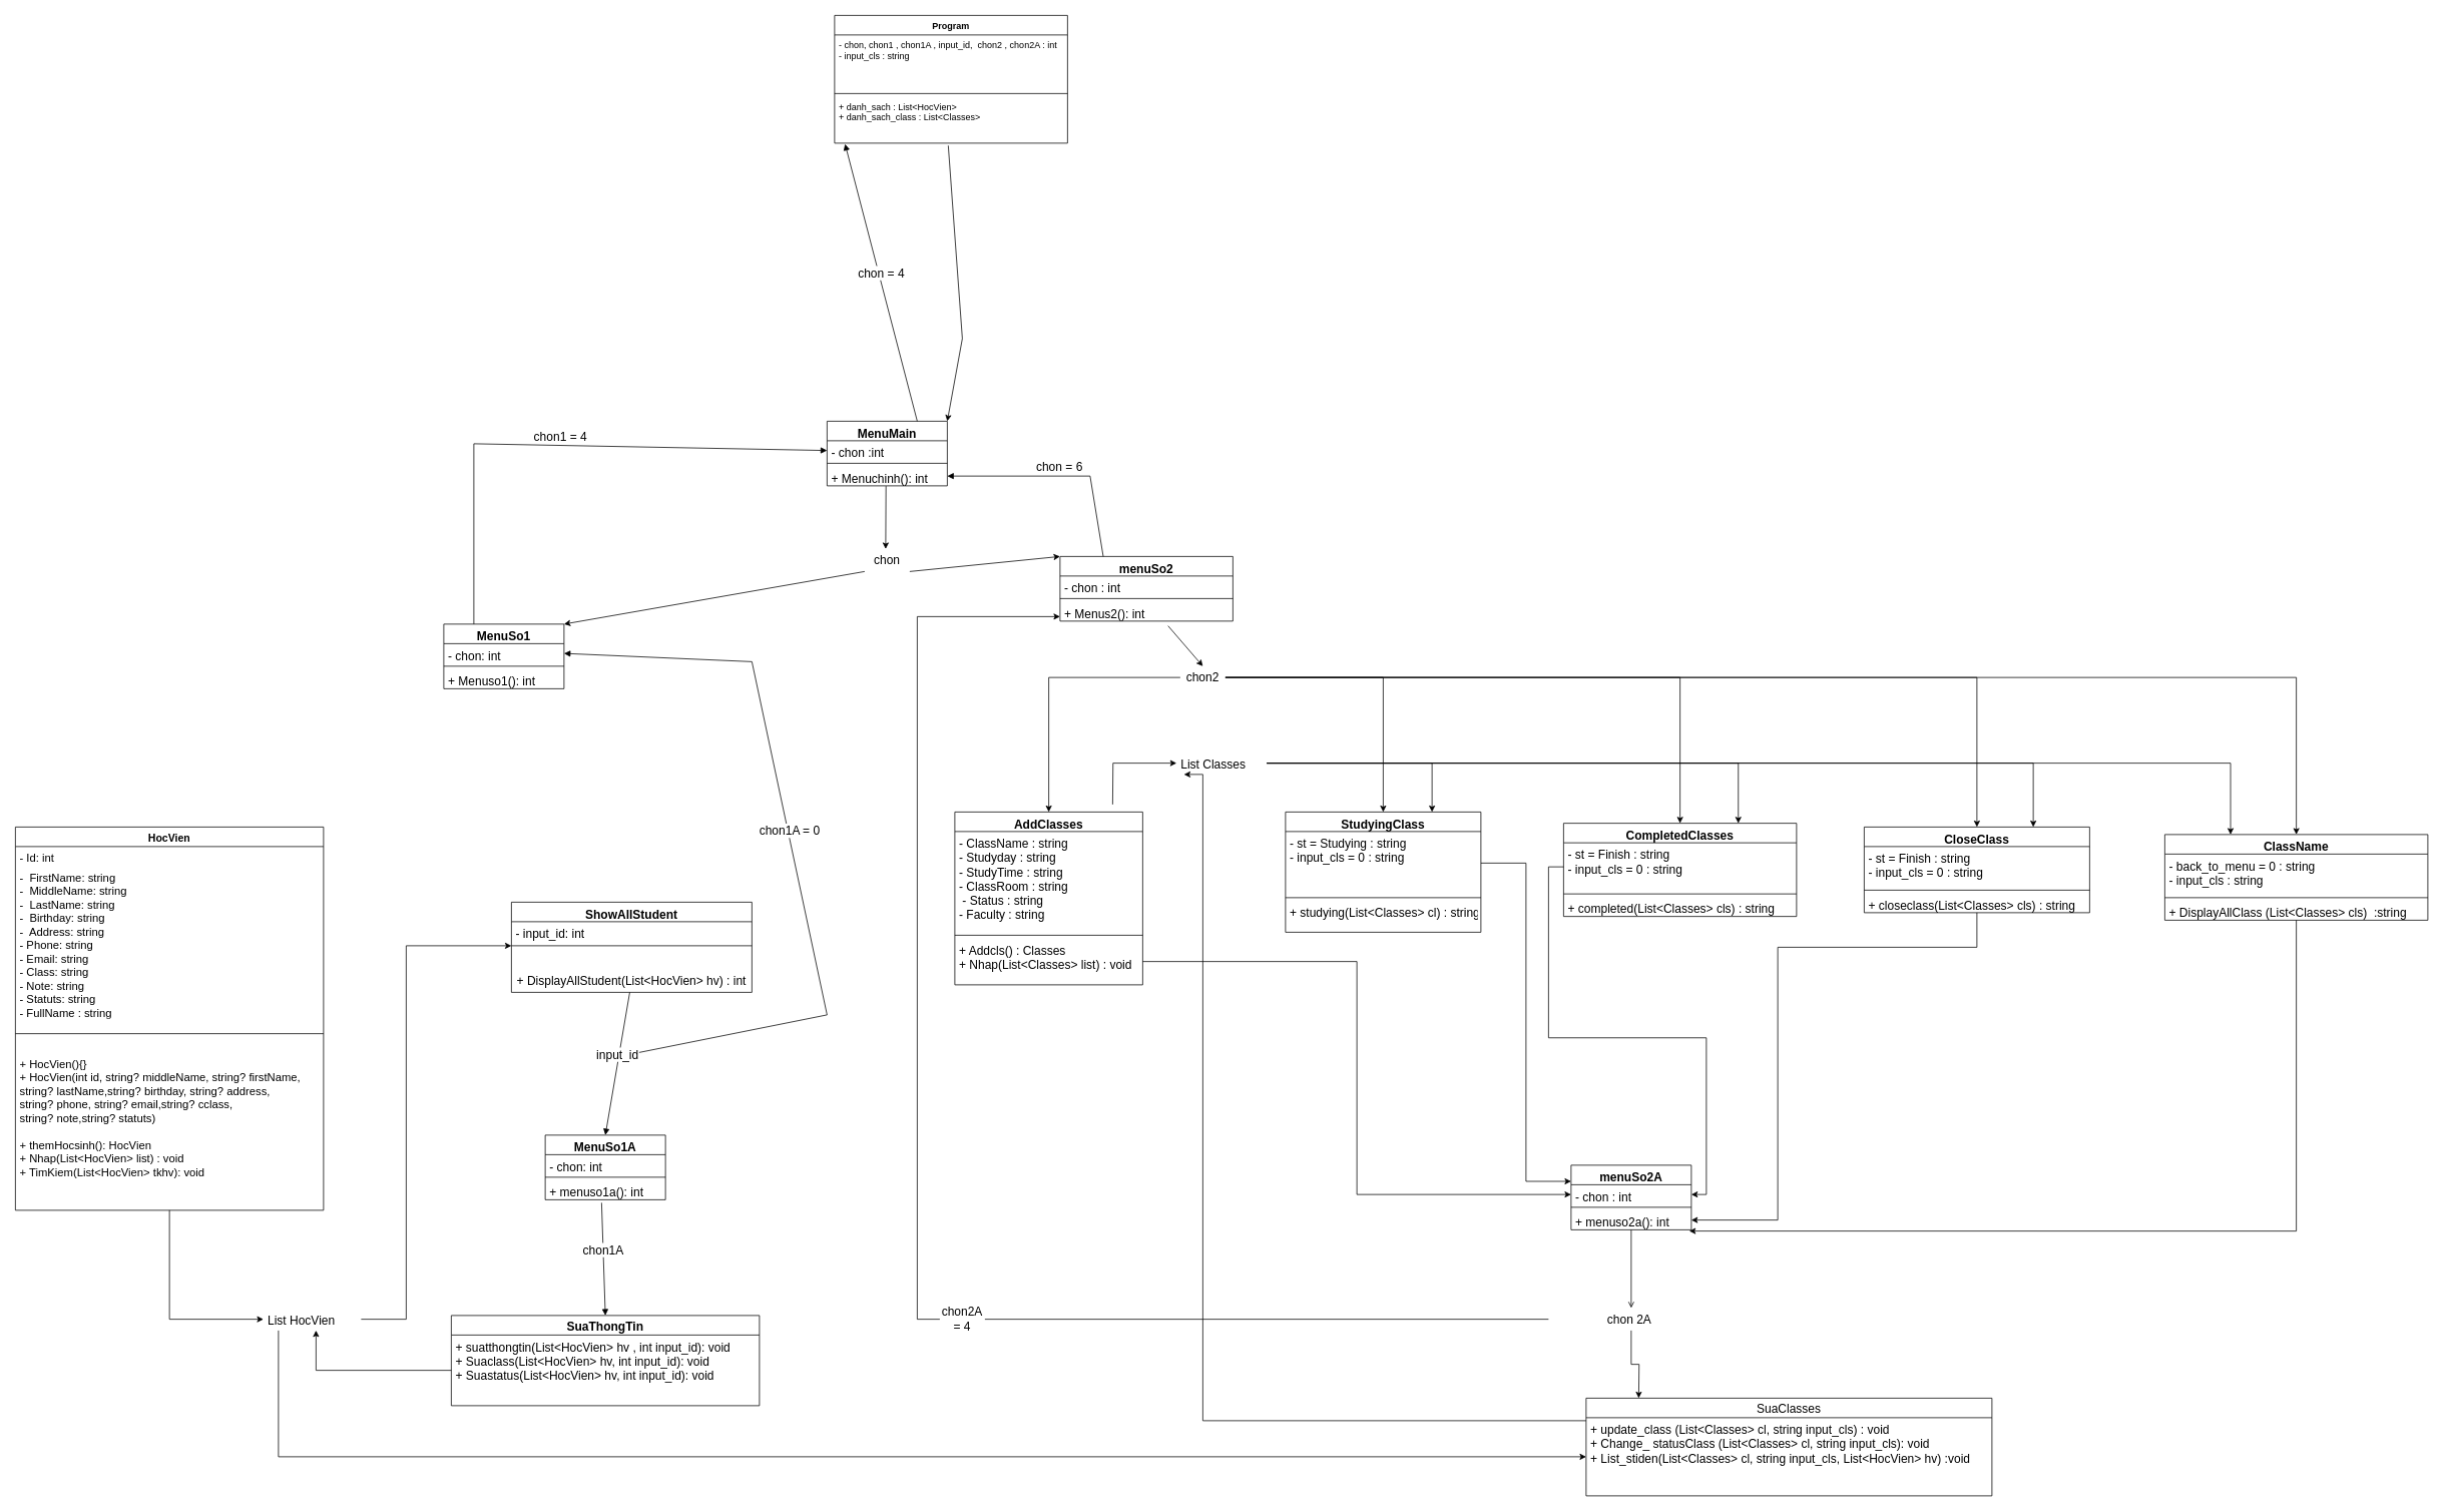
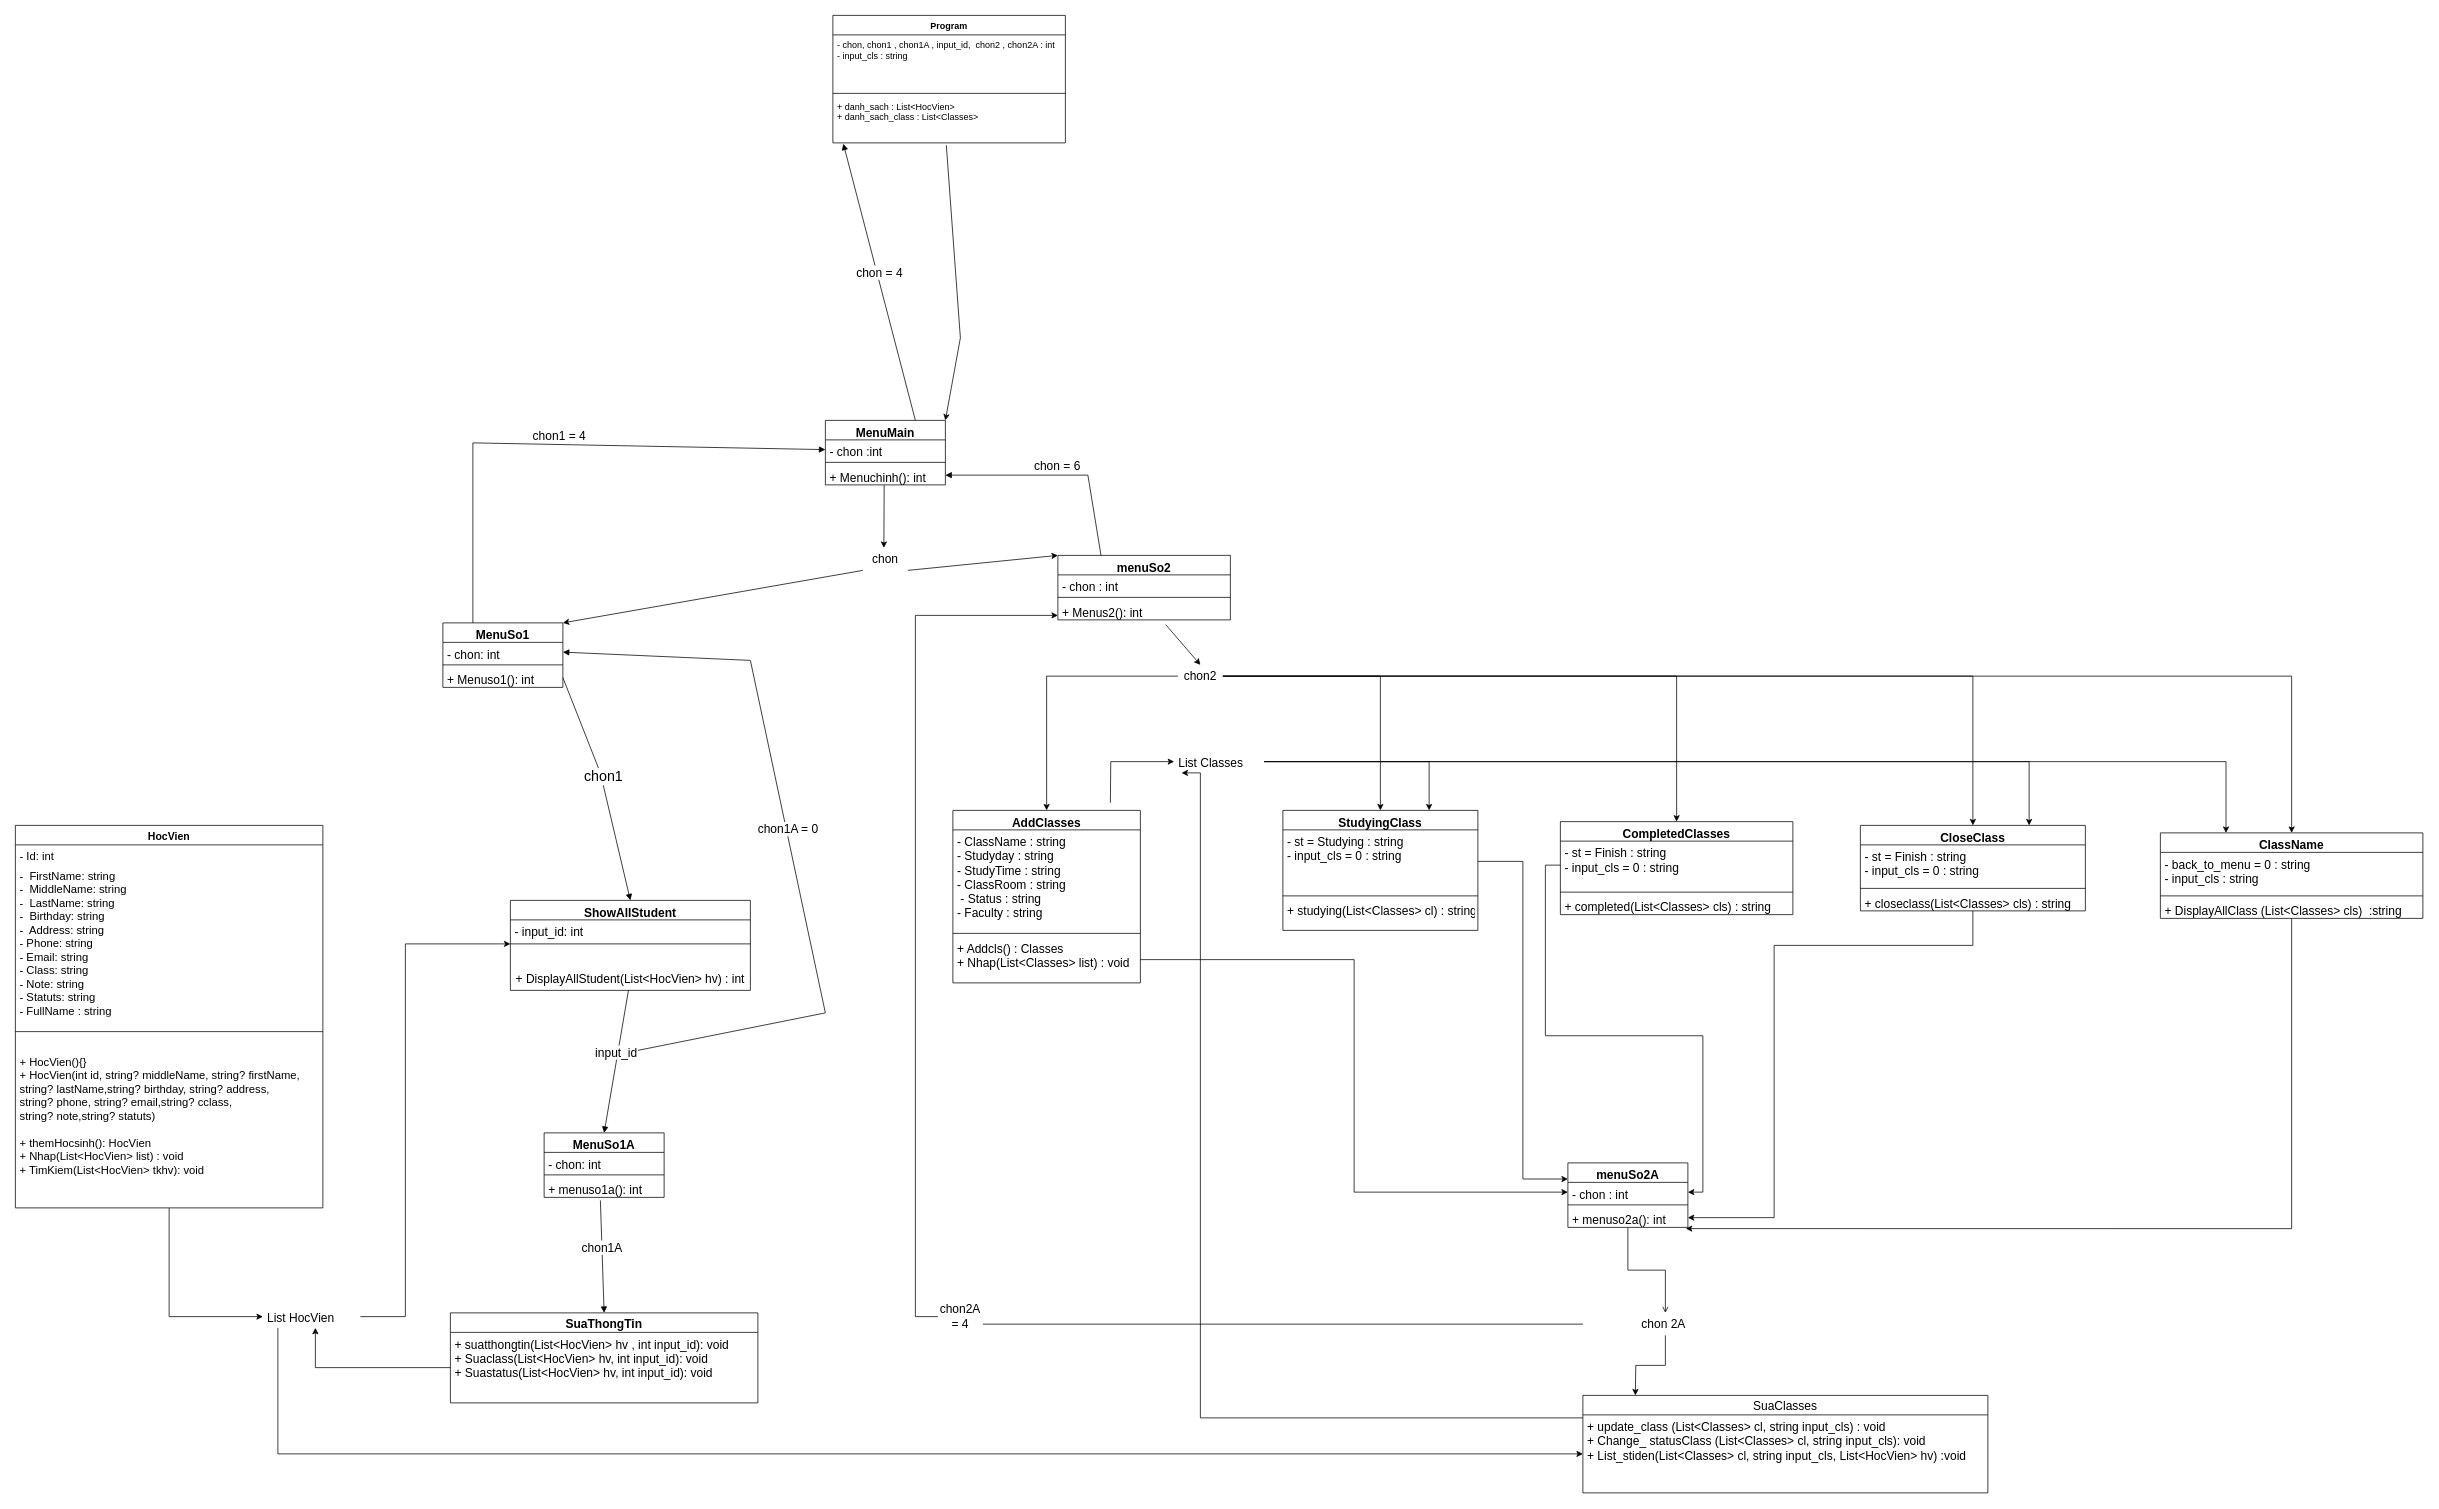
+ <mxCell id="26" value="chon1" style="html=1;verticalAlign=bottom;endArrow=block;rounded=0;fontSize=19;exitX=1;exitY=0.5;exitDx=0;exitDy=0;entryX=0.5;entryY=0;entryDx=0;entryDy=0;" edge="1" parent="1" source="11" target="12"><mxGeometry width="80" relative="1" as="geometry"><mxPoint x="580" y="1020" as="sourcePoint" /><mxPoint x="660" y="1020" as="targetPoint" /><Array as="points"><mxPoint x="800" y="1030" /></Array></mxGeometry></mxCell>
- <mxCell id="75" style="edgeStyle=orthogonalEdgeStyle;rounded=0;orthogonalLoop=1;jettySize=auto;html=1;fontSize=16;entryX=0.75;entryY=0;entryDx=0;entryDy=0;" edge="1" parent="1" source="79" target="55"><mxGeometry relative="1" as="geometry"><mxPoint x="2260" y="1220" as="targetPoint" /></mxGeometry></mxCell>
- <mxCell id="87" value="chon 2A&amp;nbsp;" style="text;html=1;strokeColor=none;fillColor=none;align=center;verticalAlign=middle;whiteSpace=wrap;rounded=0;fontSize=16;" vertex="1" parent="1"><mxGeometry x="2060" y="1740" width="220" height="30" as="geometry" /></mxCell>
+ <mxCell id="87" value="chon 2A&amp;nbsp;" style="text;html=1;strokeColor=none;fillColor=none;align=center;verticalAlign=middle;whiteSpace=wrap;rounded=0;fontSize=16;" vertex="1" parent="1"><mxGeometry x="2110" y="1750" width="220" height="30" as="geometry" /></mxCell>
